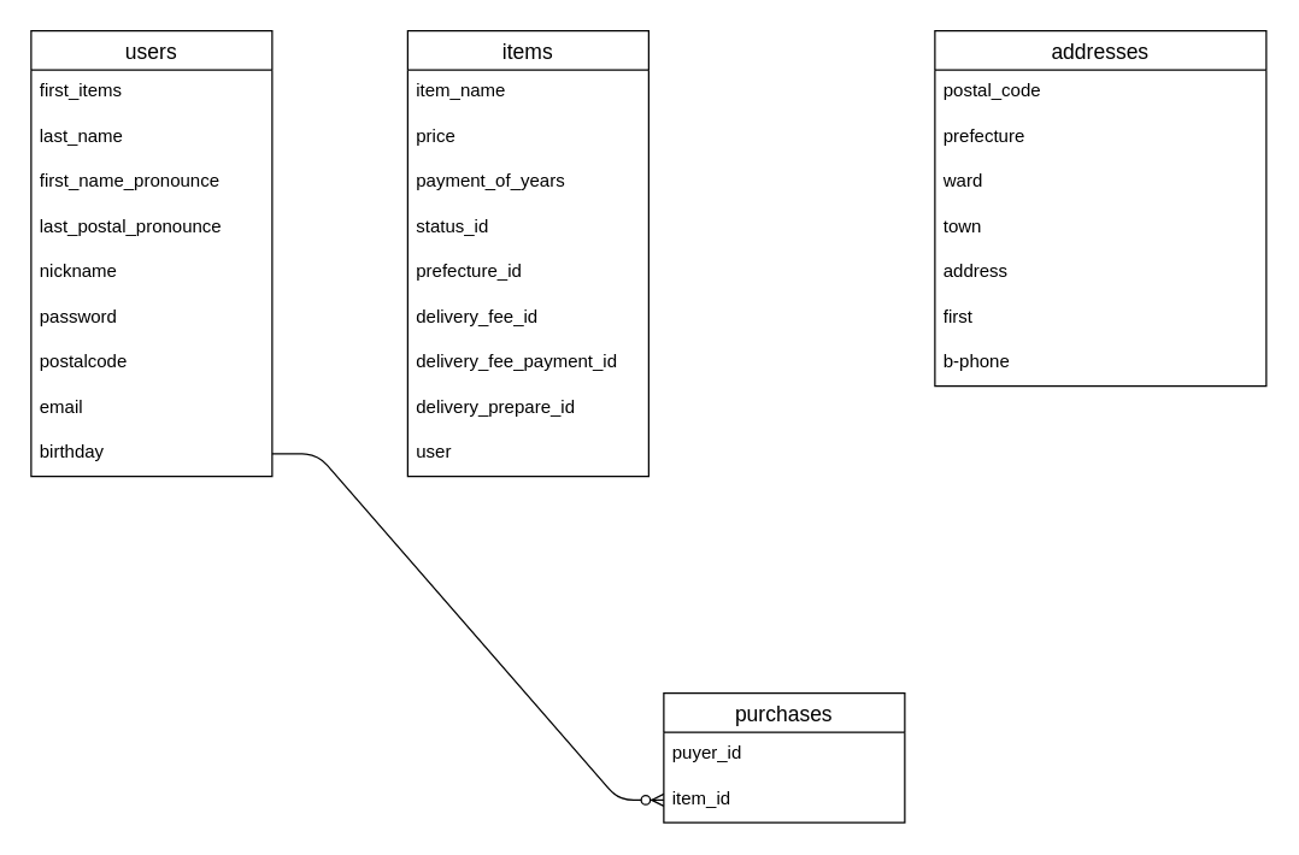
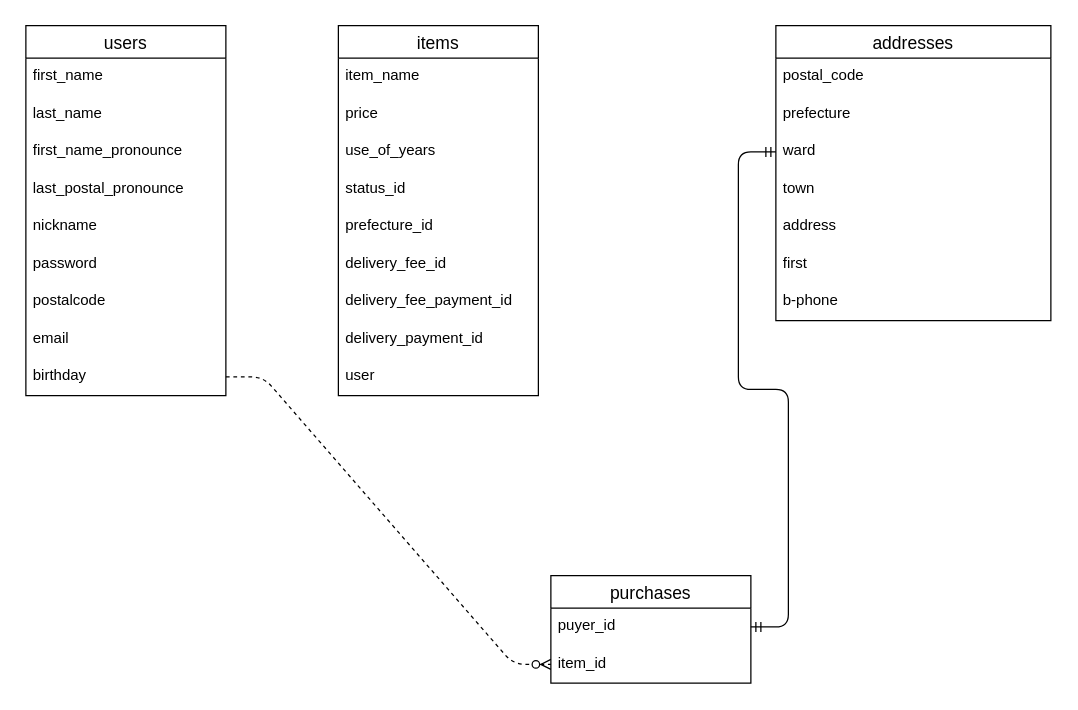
- <mxCell id="3" value="first_items" style="text;strokeColor=none;fillColor=none;spacingLeft=4;spacingRight=4;overflow=hidden;rotatable=0;points=[[0,0.5],[1,0.5]];portConstraint=eastwest;fontSize=12;" parent="2" vertex="1"><mxGeometry y="26" width="160" height="30" as="geometry" /></mxCell>
+ <mxCell id="3" value="first_name" style="text;strokeColor=none;fillColor=none;spacingLeft=4;spacingRight=4;overflow=hidden;rotatable=0;points=[[0,0.5],[1,0.5]];portConstraint=eastwest;fontSize=12;" parent="2" vertex="1"><mxGeometry y="26" width="160" height="30" as="geometry" /></mxCell>
- <mxCell id="15" value="payment_of_years" style="text;strokeColor=none;fillColor=none;spacingLeft=4;spacingRight=4;overflow=hidden;rotatable=0;points=[[0,0.5],[1,0.5]];portConstraint=eastwest;fontSize=12;" parent="12" vertex="1"><mxGeometry y="86" width="160" height="30" as="geometry" /></mxCell>
+ <mxCell id="15" value="use_of_years" style="text;strokeColor=none;fillColor=none;spacingLeft=4;spacingRight=4;overflow=hidden;rotatable=0;points=[[0,0.5],[1,0.5]];portConstraint=eastwest;fontSize=12;" parent="12" vertex="1"><mxGeometry y="86" width="160" height="30" as="geometry" /></mxCell>
- <mxCell id="20" value="delivery_prepare_id" style="text;strokeColor=none;fillColor=none;spacingLeft=4;spacingRight=4;overflow=hidden;rotatable=0;points=[[0,0.5],[1,0.5]];portConstraint=eastwest;fontSize=12;" parent="12" vertex="1"><mxGeometry y="236" width="160" height="30" as="geometry" /></mxCell>
+ <mxCell id="20" value="delivery_payment_id" style="text;strokeColor=none;fillColor=none;spacingLeft=4;spacingRight=4;overflow=hidden;rotatable=0;points=[[0,0.5],[1,0.5]];portConstraint=eastwest;fontSize=12;" parent="12" vertex="1"><mxGeometry y="236" width="160" height="30" as="geometry" /></mxCell>
+ <mxCell id="33" value="" style="edgeStyle=entityRelationEdgeStyle;fontSize=12;html=1;endArrow=ERmandOne;startArrow=ERmandOne;entryX=0;entryY=0.5;entryDx=0;entryDy=0;exitX=1;exitY=0.5;exitDx=0;exitDy=0;" edge="1" parent="1" source="31" target="25"><mxGeometry width="100" height="100" relative="1" as="geometry"><mxPoint x="530" y="188" as="sourcePoint" /><mxPoint x="630" y="88" as="targetPoint" /></mxGeometry></mxCell>
- <mxCell id="34" value="" style="edgeStyle=entityRelationEdgeStyle;fontSize=12;html=1;endArrow=ERzeroToMany;endFill=1;entryX=0;entryY=0.5;entryDx=0;entryDy=0;exitX=1;exitY=0.5;exitDx=0;exitDy=0;" edge="1" parent="1" source="11" target="32"><mxGeometry width="100" height="100" relative="1" as="geometry"><mxPoint x="290" y="360" as="sourcePoint" /><mxPoint x="390" y="260" as="targetPoint" /></mxGeometry></mxCell>
+ <mxCell id="34" value="" style="edgeStyle=entityRelationEdgeStyle;fontSize=12;html=1;endArrow=ERzeroToMany;endFill=1;entryX=0;entryY=0.5;entryDx=0;entryDy=0;exitX=1;exitY=0.5;exitDx=0;exitDy=0;dashed=1;" edge="1" parent="1" source="11" target="32"><mxGeometry width="100" height="100" relative="1" as="geometry"><mxPoint x="290" y="360" as="sourcePoint" /><mxPoint x="390" y="260" as="targetPoint" /></mxGeometry></mxCell>
